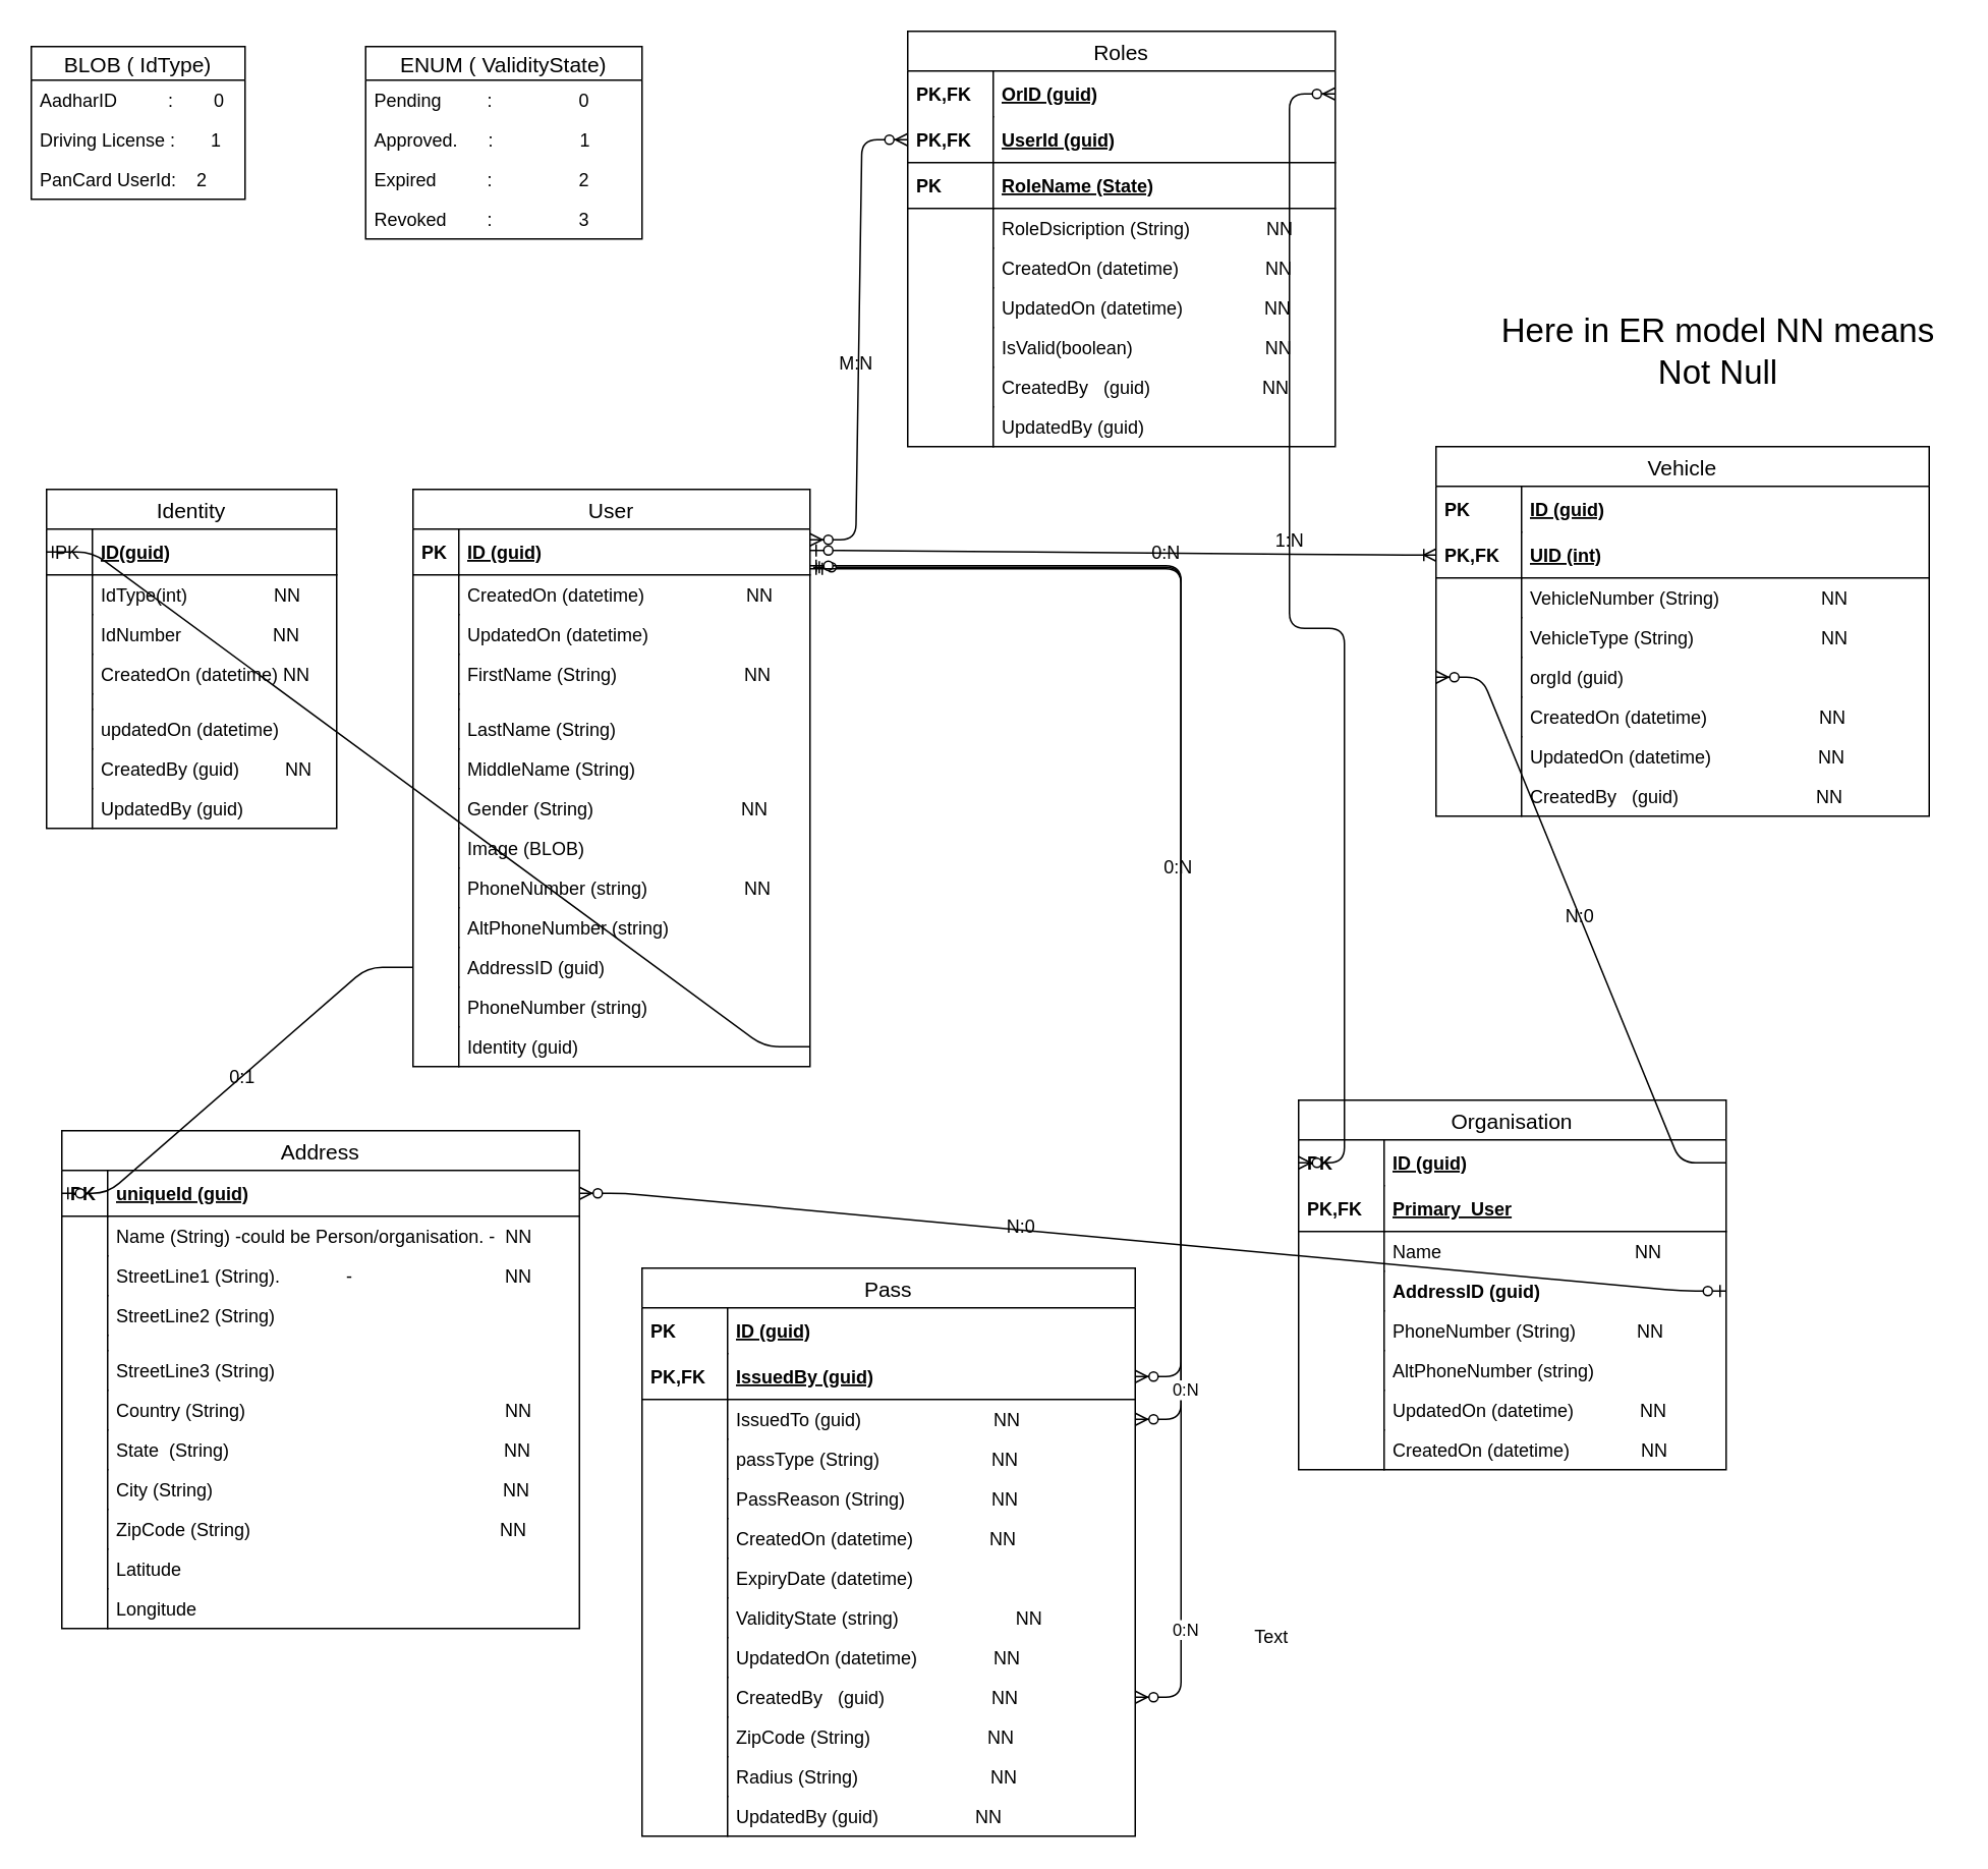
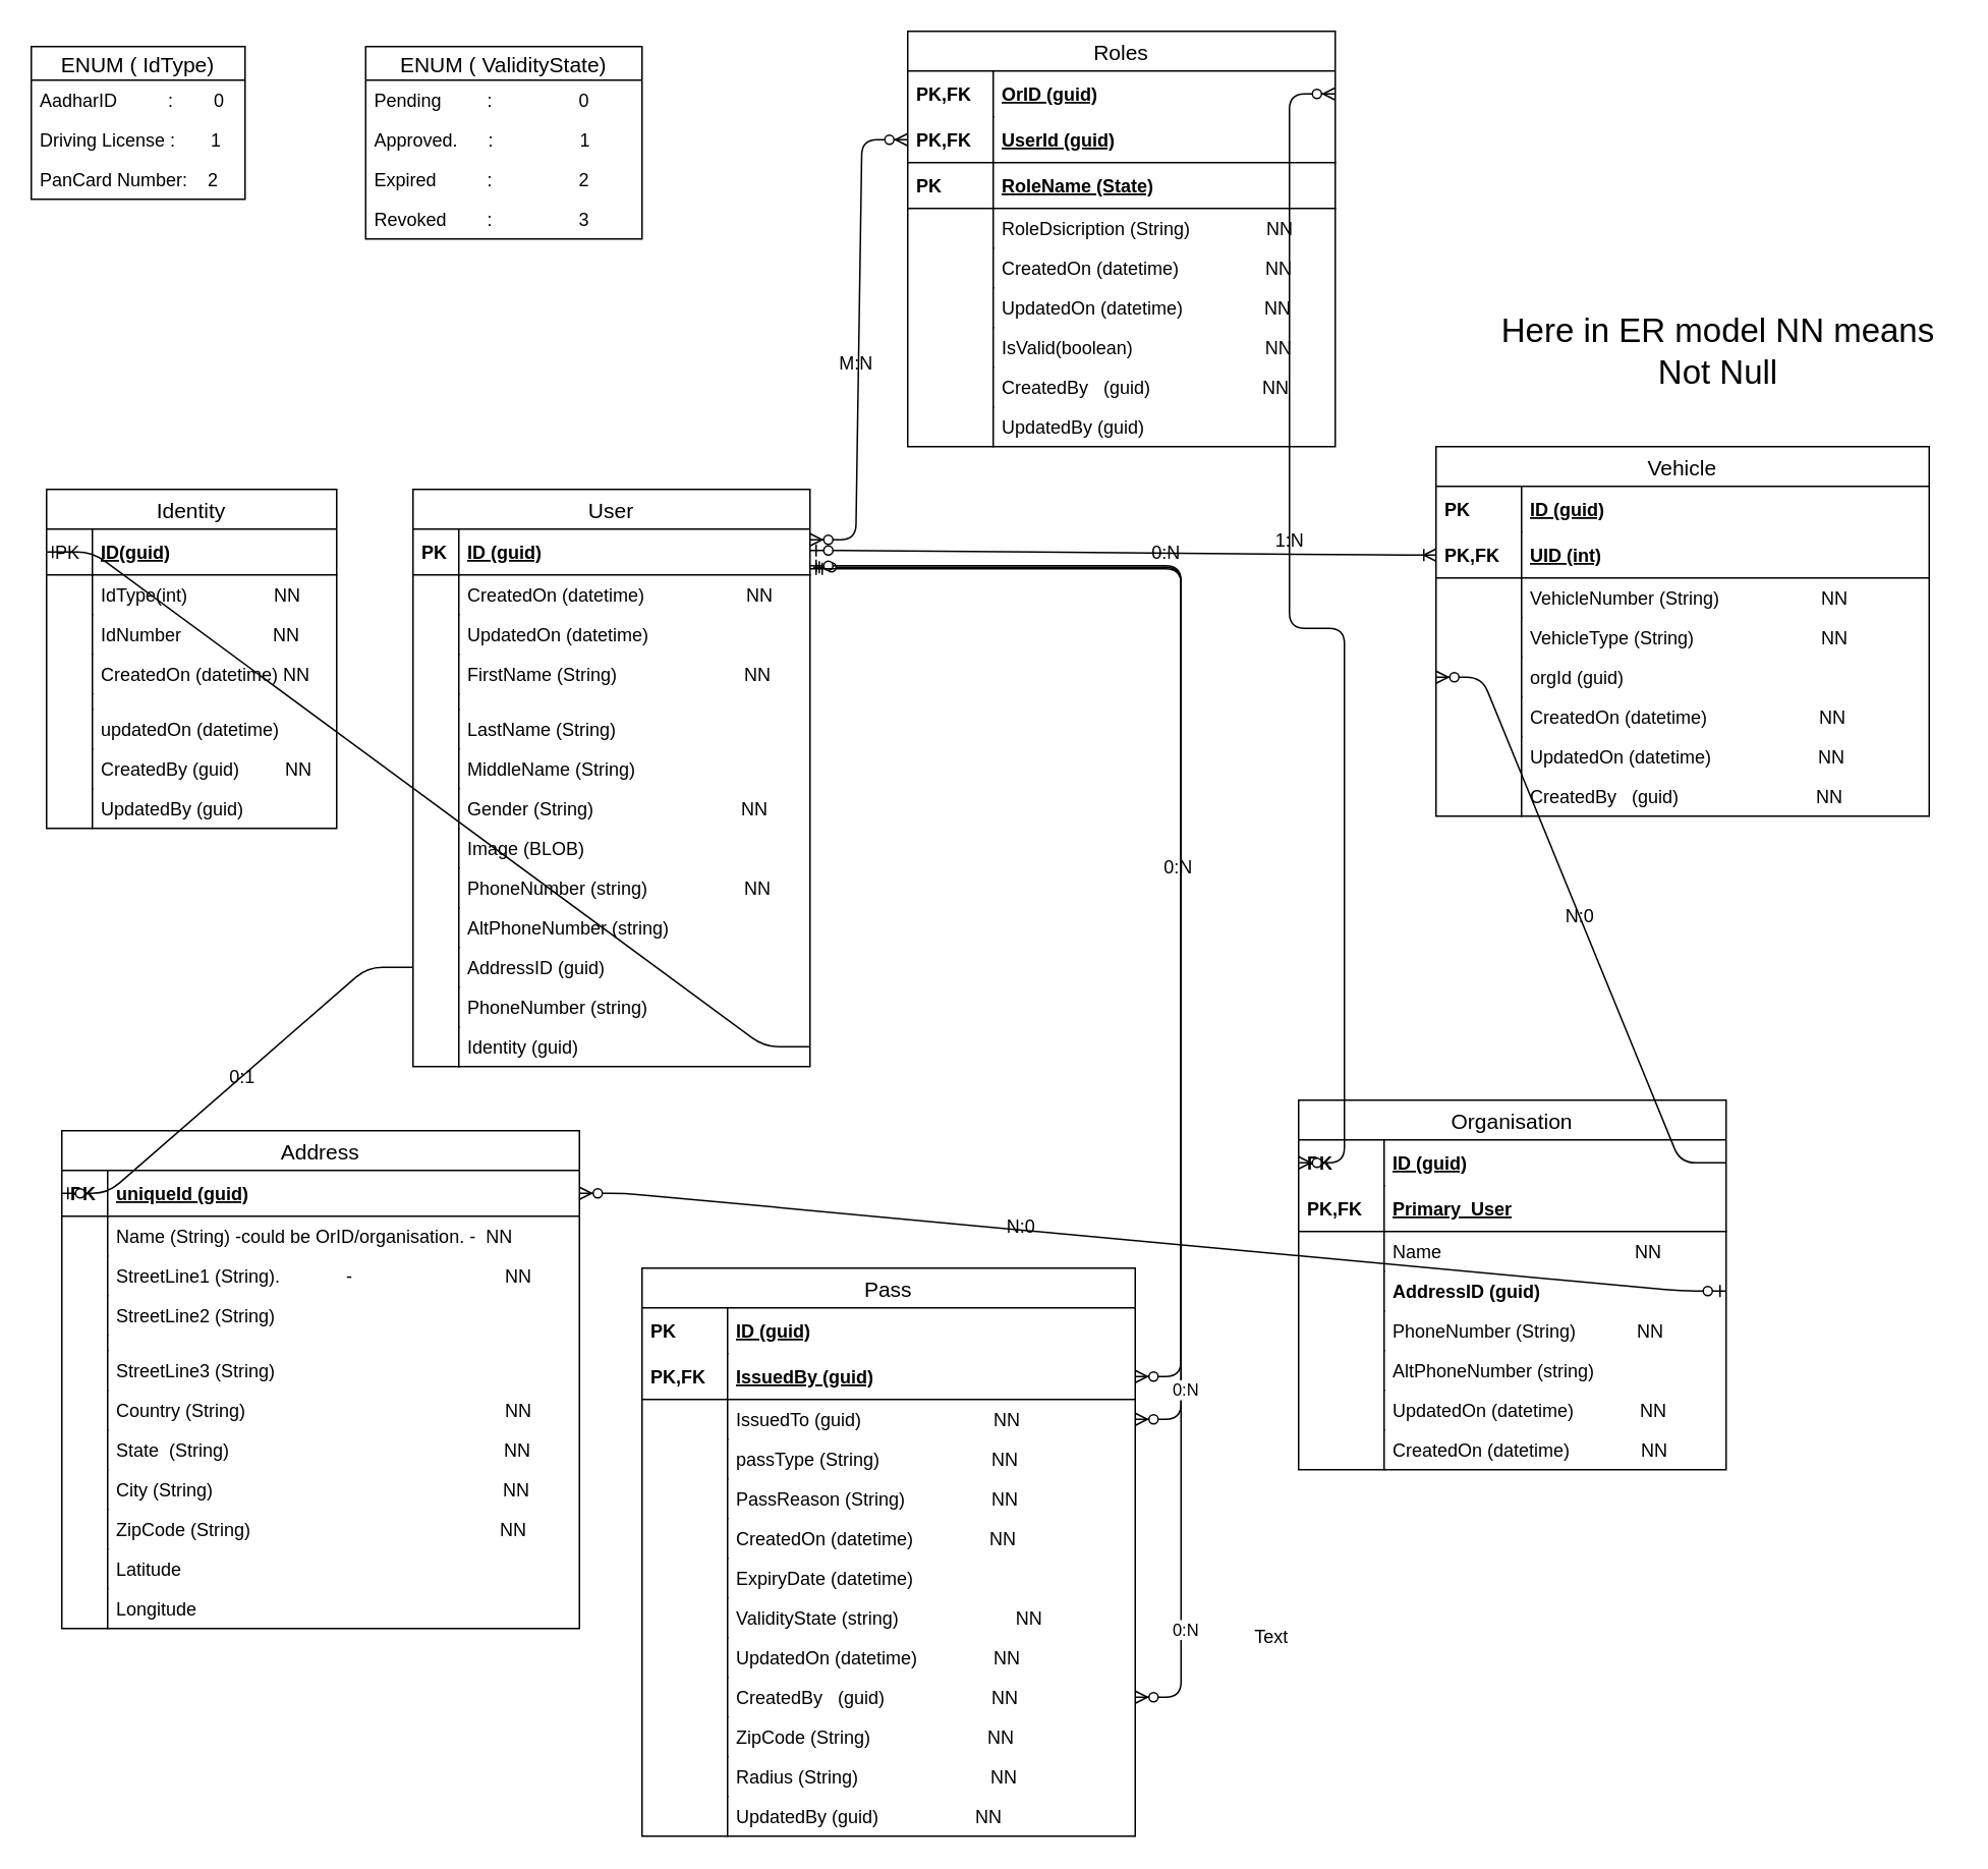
- <mxCell id="174" value="BLOB ( IdType)" style="swimlane;fontStyle=0;childLayout=stackLayout;horizontal=1;startSize=22;horizontalStack=0;resizeParent=1;resizeParentMax=0;resizeLast=0;collapsible=1;marginBottom=0;align=center;fontSize=14;" vertex="1" parent="1"><mxGeometry x="20" y="30" width="140" height="100" as="geometry" /></mxCell>
+ <mxCell id="174" value="ENUM ( IdType)" style="swimlane;fontStyle=0;childLayout=stackLayout;horizontal=1;startSize=22;horizontalStack=0;resizeParent=1;resizeParentMax=0;resizeLast=0;collapsible=1;marginBottom=0;align=center;fontSize=14;" vertex="1" parent="1"><mxGeometry x="20" y="30" width="140" height="100" as="geometry" /></mxCell>
- <mxCell id="177" value="PanCard UserId:    2" style="text;strokeColor=none;fillColor=none;spacingLeft=4;spacingRight=4;overflow=hidden;rotatable=0;points=[[0,0.5],[1,0.5]];portConstraint=eastwest;fontSize=12;" vertex="1" parent="174"><mxGeometry y="74" width="140" height="26" as="geometry" /></mxCell>
+ <mxCell id="177" value="PanCard Number:    2" style="text;strokeColor=none;fillColor=none;spacingLeft=4;spacingRight=4;overflow=hidden;rotatable=0;points=[[0,0.5],[1,0.5]];portConstraint=eastwest;fontSize=12;" vertex="1" parent="174"><mxGeometry y="74" width="140" height="26" as="geometry" /></mxCell>
- <mxCell id="72" value="Name (String) -could be Person/organisation. -  NN" style="shape=partialRectangle;top=0;left=0;right=0;bottom=0;align=left;verticalAlign=top;fillColor=none;spacingLeft=34;spacingRight=4;overflow=hidden;rotatable=0;points=[[0,0.5],[1,0.5]];portConstraint=eastwest;dropTarget=0;fontSize=12;" parent="69" vertex="1"><mxGeometry y="56" width="339" height="26" as="geometry" /></mxCell>
+ <mxCell id="72" value="Name (String) -could be OrID/organisation. -  NN" style="shape=partialRectangle;top=0;left=0;right=0;bottom=0;align=left;verticalAlign=top;fillColor=none;spacingLeft=34;spacingRight=4;overflow=hidden;rotatable=0;points=[[0,0.5],[1,0.5]];portConstraint=eastwest;dropTarget=0;fontSize=12;" parent="69" vertex="1"><mxGeometry y="56" width="339" height="26" as="geometry" /></mxCell>
